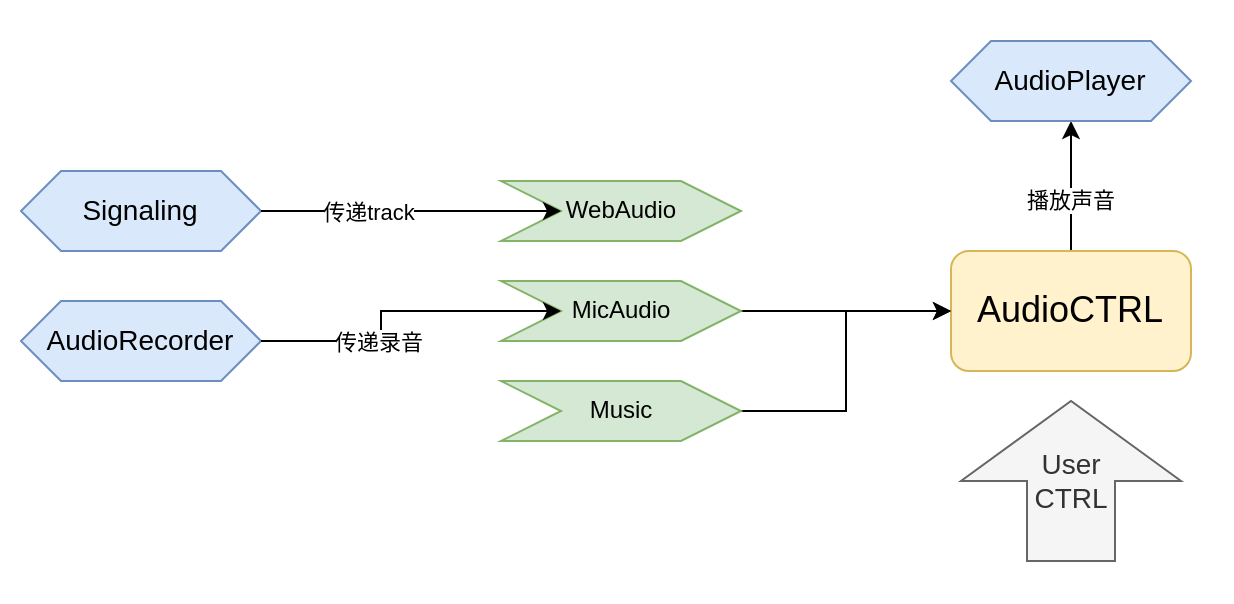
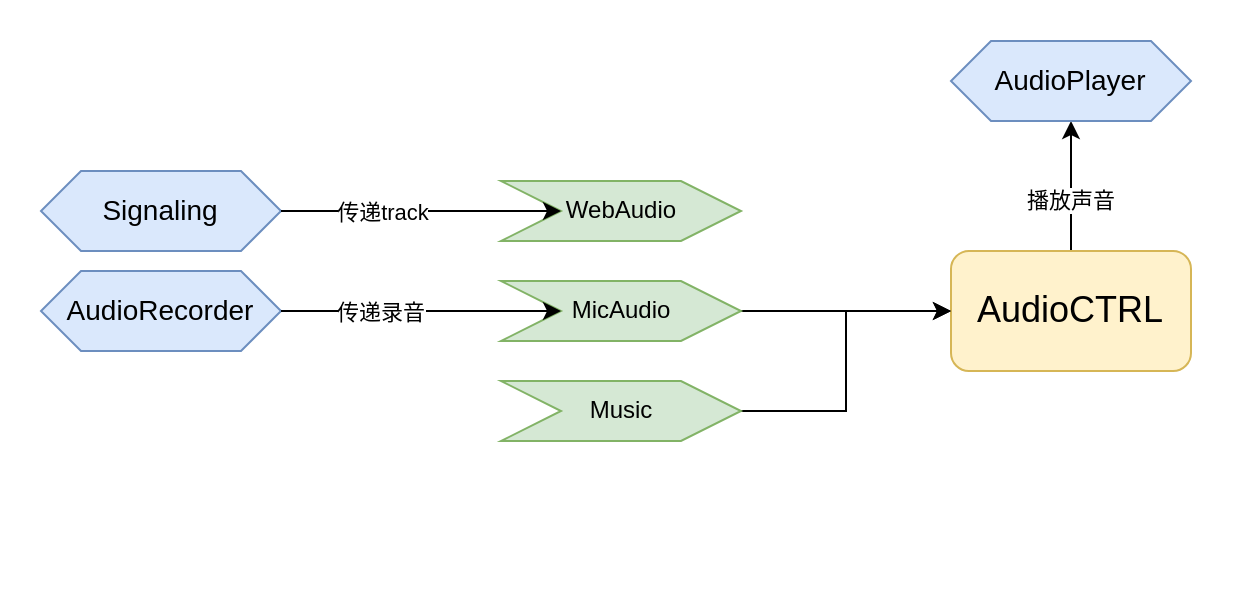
- <mxCell id="14" value="&lt;font style=&quot;font-size: 14px;&quot;&gt;Signaling&lt;/font&gt;" style="shape=hexagon;perimeter=hexagonPerimeter2;whiteSpace=wrap;html=1;fixedSize=1;size=20;fillColor=#dae8fc;strokeColor=#6c8ebf;" vertex="1" parent="1"><mxGeometry x="10" y="85" width="120" height="40" as="geometry" /></mxCell>
+ <mxCell id="14" value="&lt;font style=&quot;font-size: 14px;&quot;&gt;Signaling&lt;/font&gt;" style="shape=hexagon;perimeter=hexagonPerimeter2;whiteSpace=wrap;html=1;fixedSize=1;size=20;fillColor=#dae8fc;strokeColor=#6c8ebf;" vertex="1" parent="1"><mxGeometry x="20" y="85" width="120" height="40" as="geometry" /></mxCell>
- <mxCell id="11" value="&lt;font style=&quot;font-size: 14px;&quot;&gt;AudioRecorder&lt;/font&gt;" style="shape=hexagon;perimeter=hexagonPerimeter2;whiteSpace=wrap;html=1;fixedSize=1;size=20;fillColor=#dae8fc;strokeColor=#6c8ebf;" vertex="1" parent="1"><mxGeometry x="10" y="150" width="120" height="40" as="geometry" /></mxCell>
+ <mxCell id="11" value="&lt;font style=&quot;font-size: 14px;&quot;&gt;AudioRecorder&lt;/font&gt;" style="shape=hexagon;perimeter=hexagonPerimeter2;whiteSpace=wrap;html=1;fixedSize=1;size=20;fillColor=#dae8fc;strokeColor=#6c8ebf;" vertex="1" parent="1"><mxGeometry x="20" y="135" width="120" height="40" as="geometry" /></mxCell>
- <mxCell id="17" value="&lt;div&gt;&lt;font style=&quot;font-size: 14px;&quot;&gt;User&lt;/font&gt;&lt;/div&gt;&lt;div&gt;&lt;font style=&quot;font-size: 14px;&quot;&gt;CTRL&lt;br&gt;&lt;/font&gt;&lt;/div&gt;" style="html=1;shadow=0;dashed=0;align=center;verticalAlign=middle;shape=mxgraph.arrows2.arrow;dy=0.6;dx=40;direction=north;notch=0;fillColor=#f5f5f5;fontColor=#333333;strokeColor=#666666;" vertex="1" parent="1"><mxGeometry x="480" y="200" width="110" height="80" as="geometry" /></mxCell>
